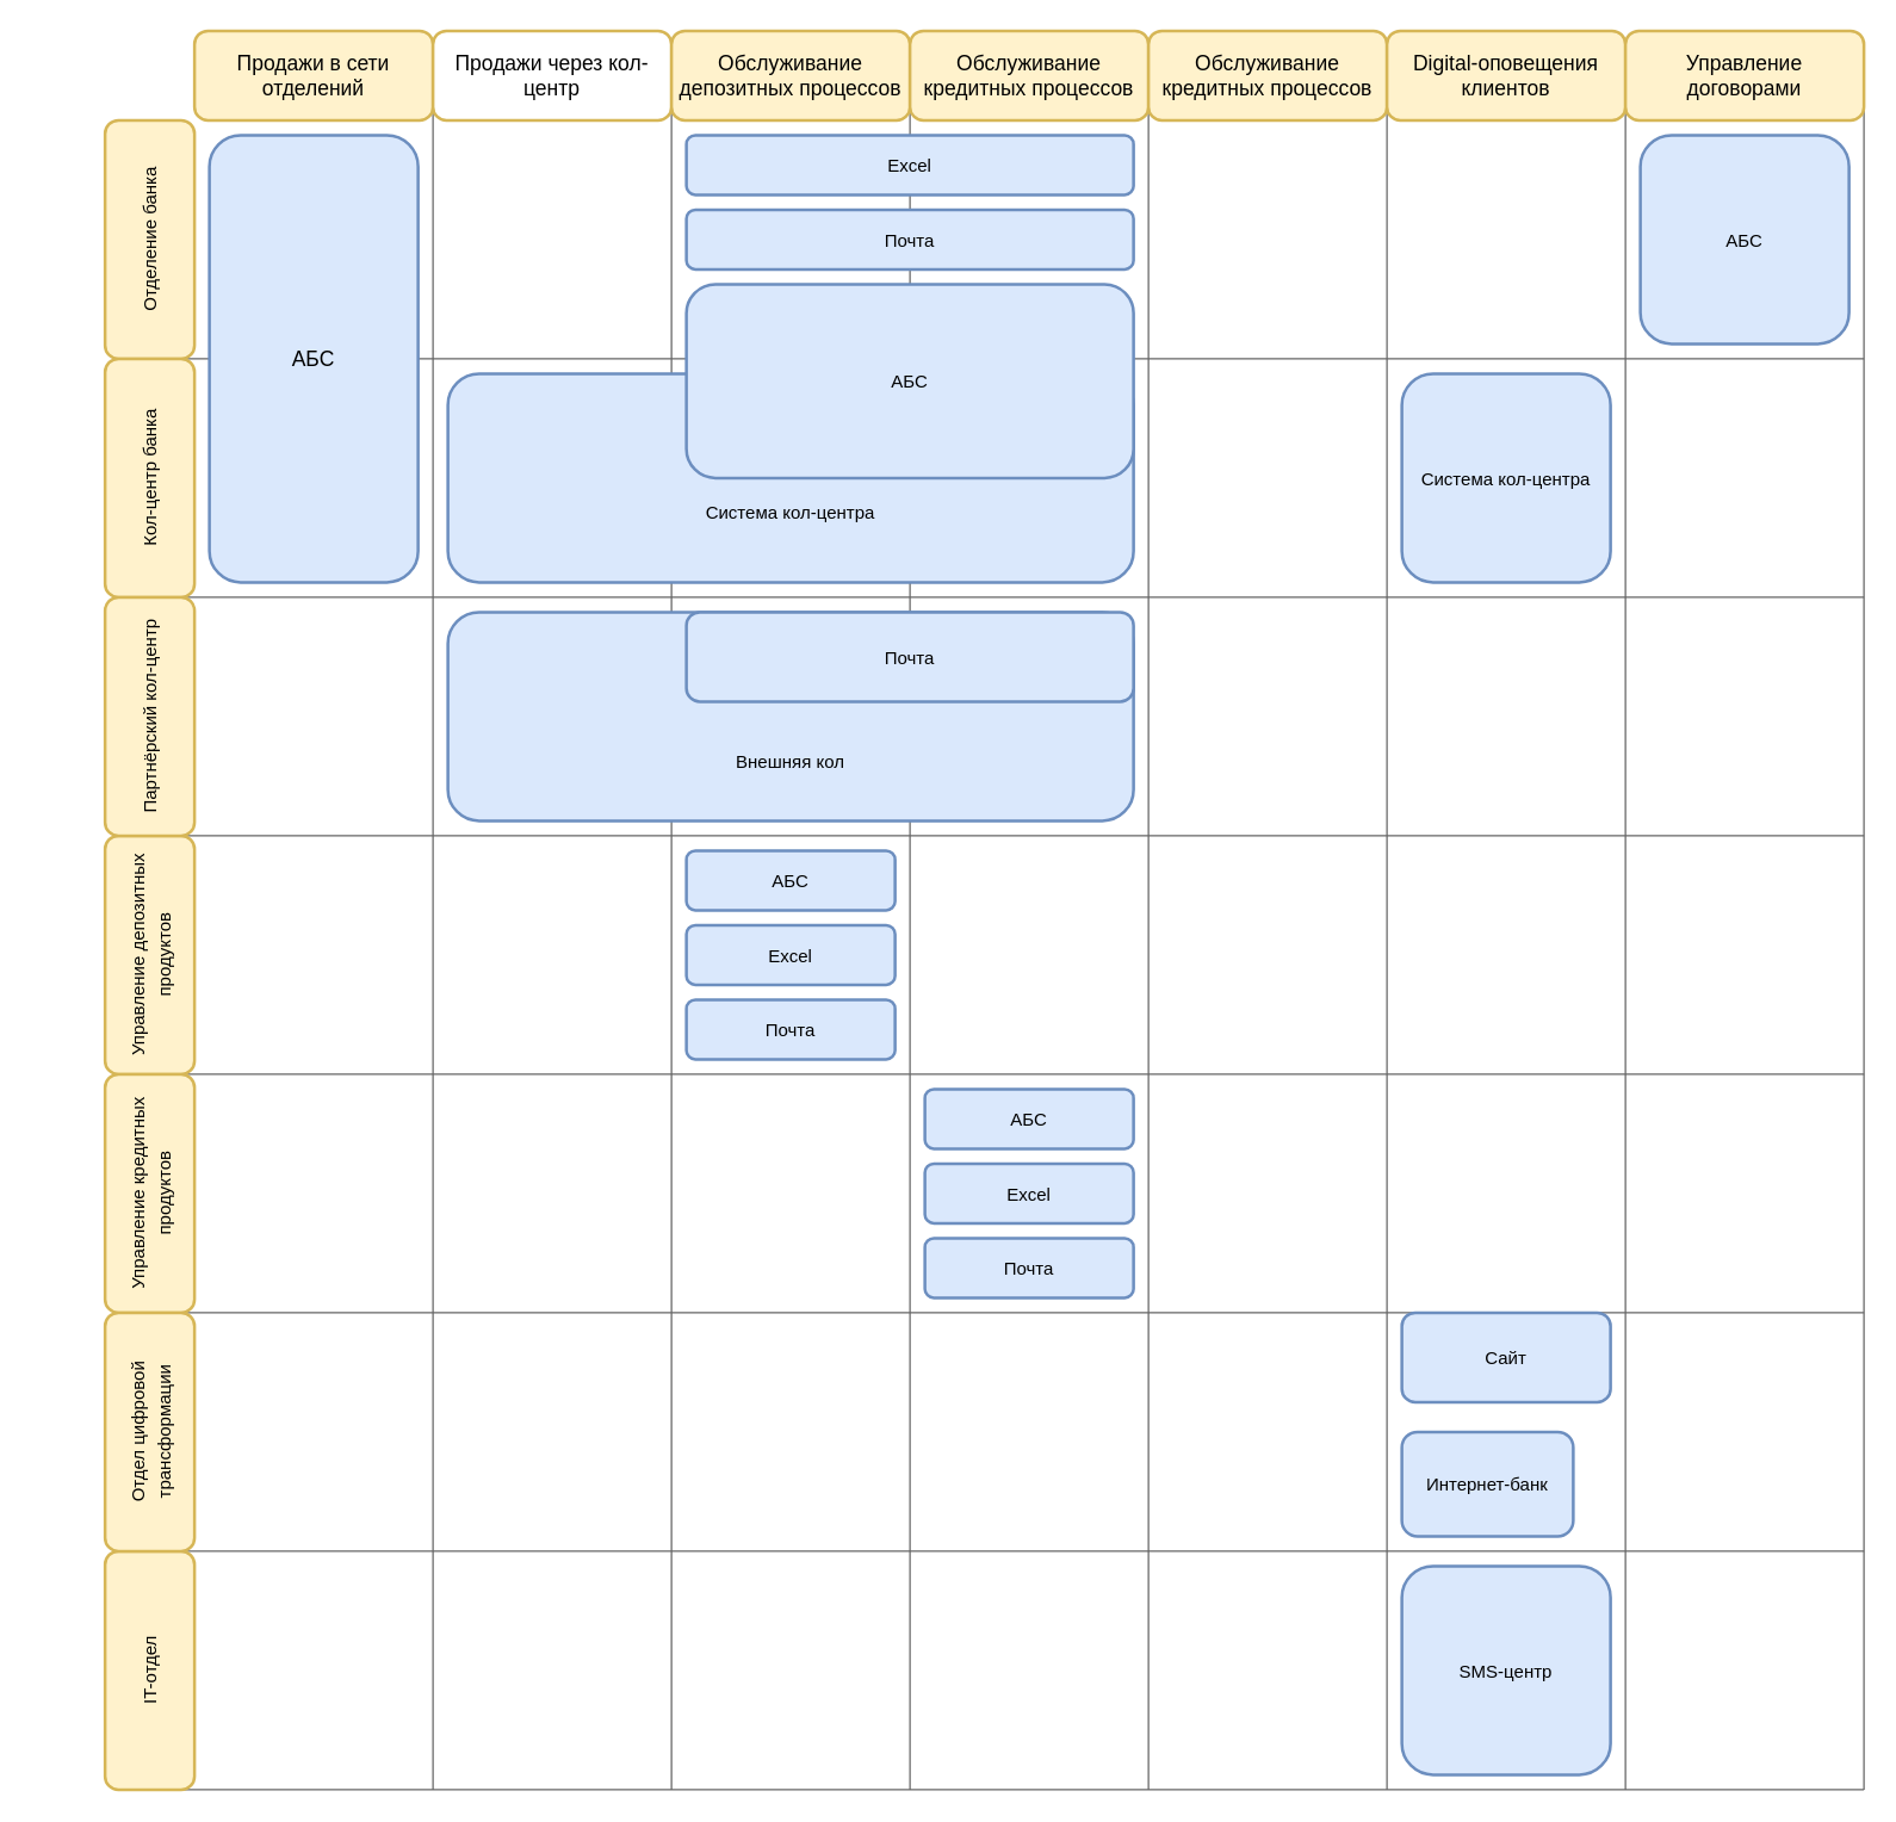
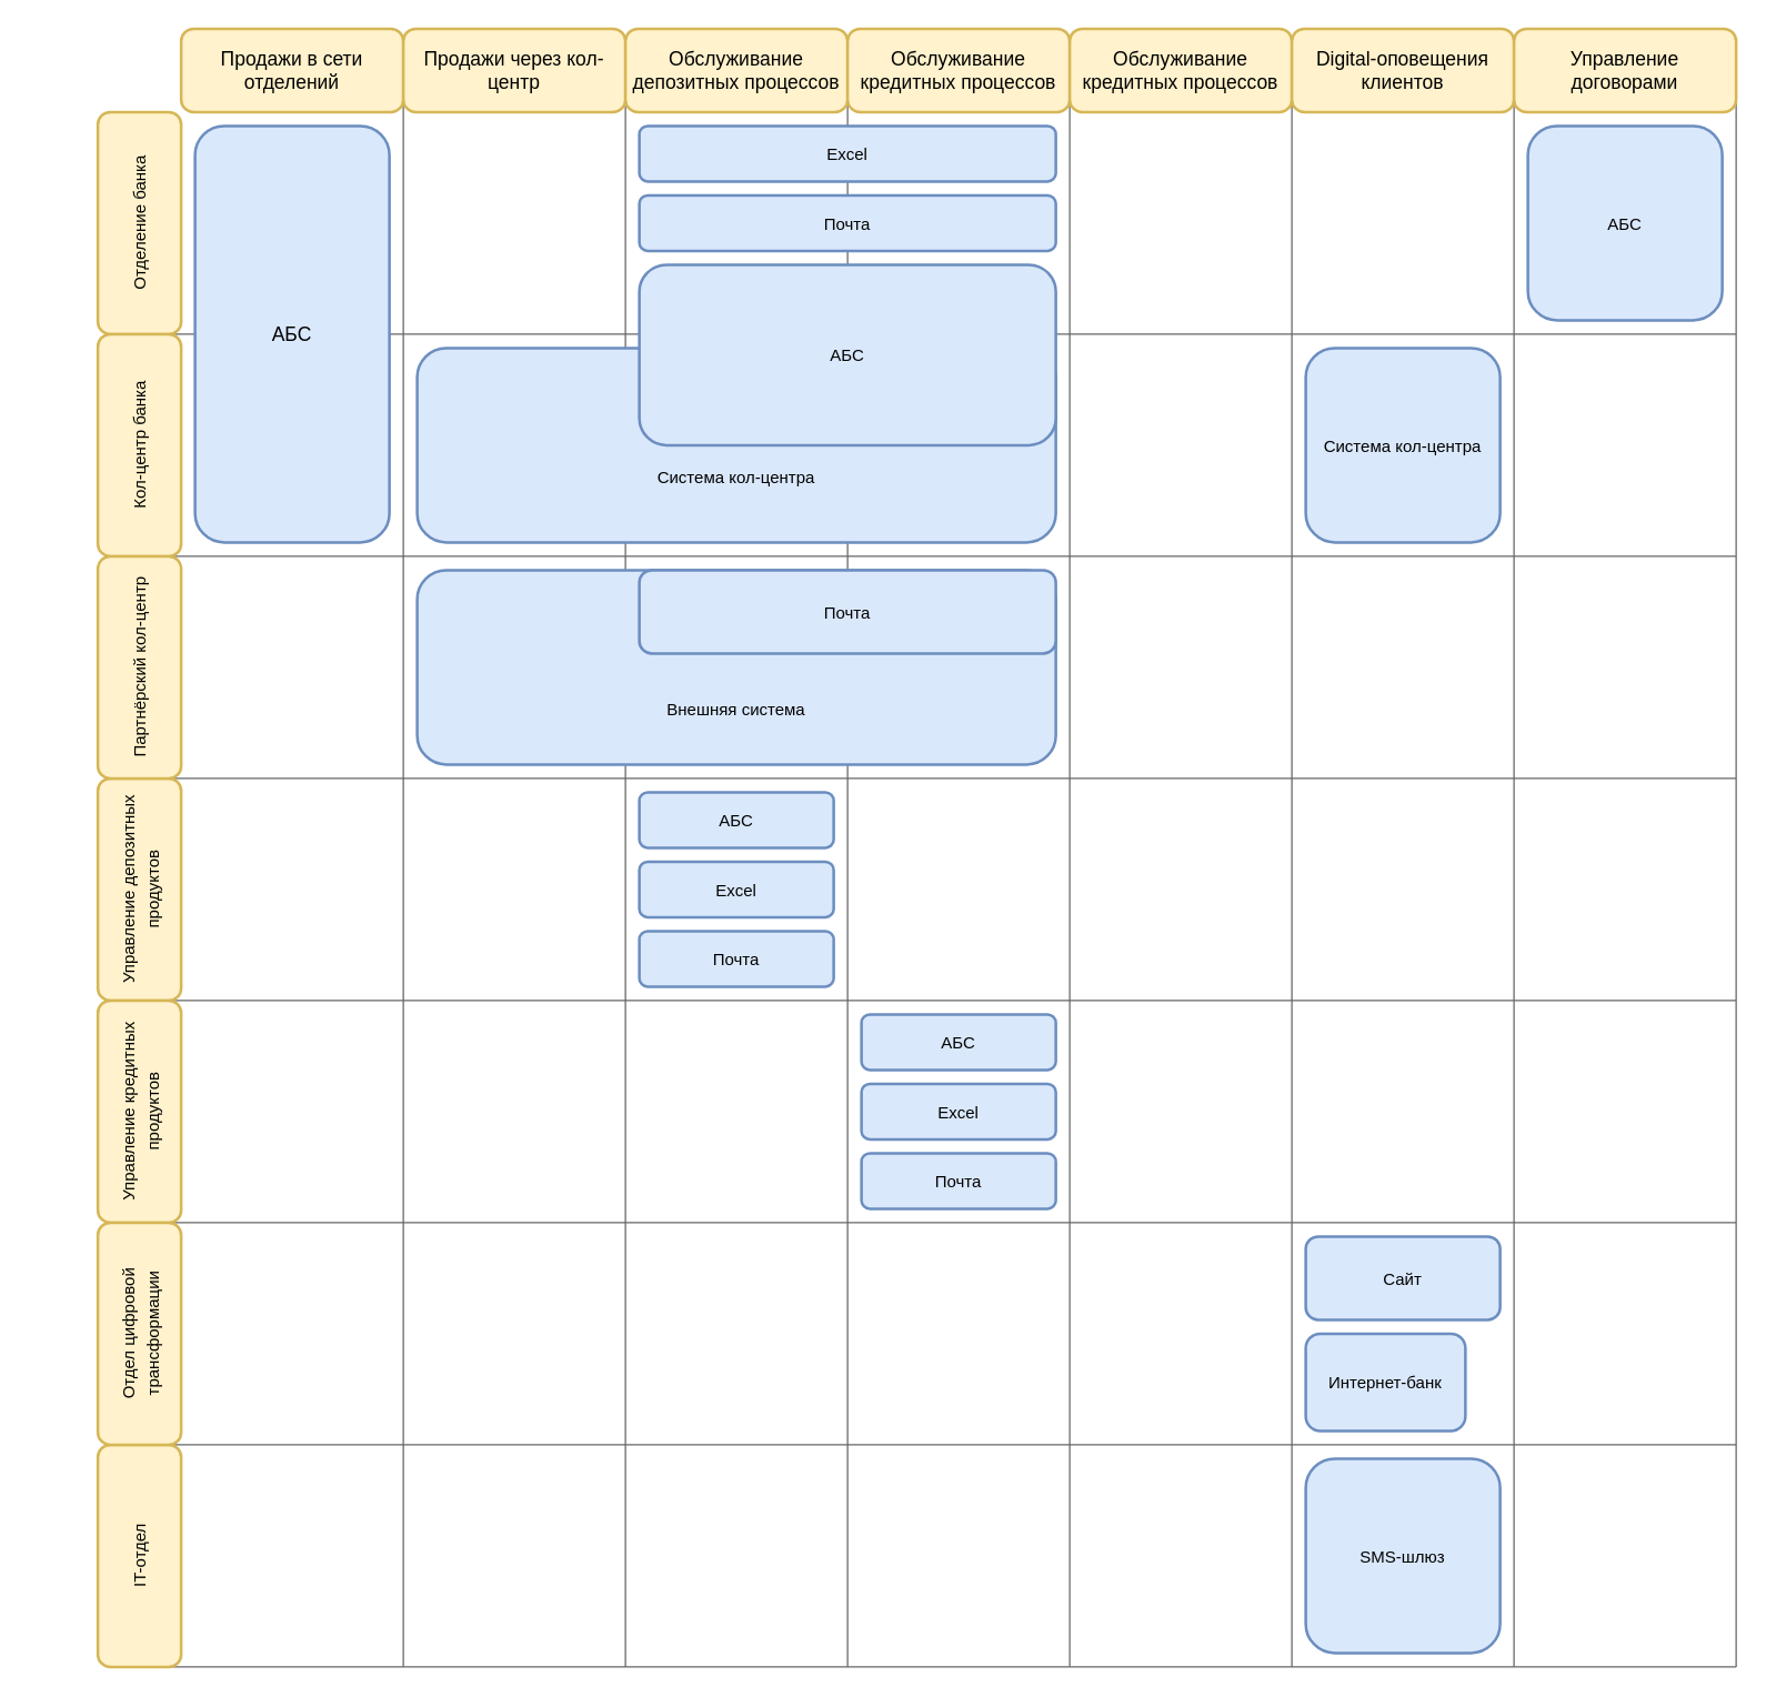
- <mxCell id="18" value="&lt;span style=&quot;text-align: left;&quot;&gt;Продажи через кол-центр&lt;/span&gt;" style="rounded=1;whiteSpace=wrap;html=1;fillColor=#ffffff;strokeColor=#d6b656;fontSize=14;strokeWidth=2;" parent="16" vertex="1"><mxGeometry x="290" y="20" width="160" height="60" as="geometry" /></mxCell>
+ <mxCell id="18" value="&lt;span style=&quot;text-align: left;&quot;&gt;Продажи через кол-центр&lt;/span&gt;" style="rounded=1;whiteSpace=wrap;html=1;fillColor=#fff2cc;strokeColor=#d6b656;fontSize=14;strokeWidth=2;" parent="16" vertex="1"><mxGeometry x="290" y="20" width="160" height="60" as="geometry" /></mxCell>
- <mxCell id="35" value="&lt;div&gt;&lt;span style=&quot;font-size: 12px; text-align: left;&quot;&gt;&lt;br&gt;&lt;/span&gt;&lt;/div&gt;&lt;span style=&quot;font-size: 12px; text-align: left;&quot;&gt;&lt;div&gt;&lt;span style=&quot;font-size: 12px; text-align: left;&quot;&gt;&lt;br&gt;&lt;/span&gt;&lt;/div&gt;&lt;div&gt;&lt;span style=&quot;font-size: 12px; text-align: left;&quot;&gt;&lt;br&gt;&lt;/span&gt;&lt;/div&gt;&lt;div&gt;&lt;span style=&quot;font-size: 12px; text-align: left;&quot;&gt;&lt;br&gt;&lt;/span&gt;&lt;/div&gt;Внешняя кол&lt;/span&gt;" style="rounded=1;whiteSpace=wrap;html=1;fillColor=#dae8fc;strokeColor=#6c8ebf;strokeWidth=2;fontSize=14;" parent="31" vertex="1"><mxGeometry x="300" y="410" width="460" height="140" as="geometry" /></mxCell>
+ <mxCell id="35" value="&lt;div&gt;&lt;span style=&quot;font-size: 12px; text-align: left;&quot;&gt;&lt;br&gt;&lt;/span&gt;&lt;/div&gt;&lt;span style=&quot;font-size: 12px; text-align: left;&quot;&gt;&lt;div&gt;&lt;span style=&quot;font-size: 12px; text-align: left;&quot;&gt;&lt;br&gt;&lt;/span&gt;&lt;/div&gt;&lt;div&gt;&lt;span style=&quot;font-size: 12px; text-align: left;&quot;&gt;&lt;br&gt;&lt;/span&gt;&lt;/div&gt;&lt;div&gt;&lt;span style=&quot;font-size: 12px; text-align: left;&quot;&gt;&lt;br&gt;&lt;/span&gt;&lt;/div&gt;Внешняя система&lt;/span&gt;" style="rounded=1;whiteSpace=wrap;html=1;fillColor=#dae8fc;strokeColor=#6c8ebf;strokeWidth=2;fontSize=14;" parent="31" vertex="1"><mxGeometry x="300" y="410" width="460" height="140" as="geometry" /></mxCell>
- <mxCell id="38" value="&lt;span style=&quot;font-size: 12px; text-align: left;&quot;&gt;Сайт&lt;/span&gt;" style="rounded=1;whiteSpace=wrap;html=1;fillColor=#dae8fc;strokeColor=#6c8ebf;strokeWidth=2;fontSize=14;" parent="31" vertex="1"><mxGeometry x="940" y="880" width="140" height="60" as="geometry" /></mxCell>
+ <mxCell id="38" value="&lt;span style=&quot;font-size: 12px; text-align: left;&quot;&gt;Сайт&lt;/span&gt;" style="rounded=1;whiteSpace=wrap;html=1;fillColor=#dae8fc;strokeColor=#6c8ebf;strokeWidth=2;fontSize=14;" parent="31" vertex="1"><mxGeometry x="940" y="890" width="140" height="60" as="geometry" /></mxCell>
- <mxCell id="37" value="&lt;span style=&quot;font-size: 12px; text-align: left;&quot;&gt;SMS-центр&lt;/span&gt;" style="rounded=1;whiteSpace=wrap;html=1;fillColor=#dae8fc;strokeColor=#6c8ebf;strokeWidth=2;fontSize=14;" parent="31" vertex="1"><mxGeometry x="940" y="1050" width="140" height="140" as="geometry" /></mxCell>
+ <mxCell id="37" value="&lt;span style=&quot;font-size: 12px; text-align: left;&quot;&gt;SMS-шлюз&lt;/span&gt;" style="rounded=1;whiteSpace=wrap;html=1;fillColor=#dae8fc;strokeColor=#6c8ebf;strokeWidth=2;fontSize=14;" parent="31" vertex="1"><mxGeometry x="940" y="1050" width="140" height="140" as="geometry" /></mxCell>
